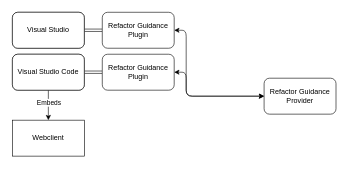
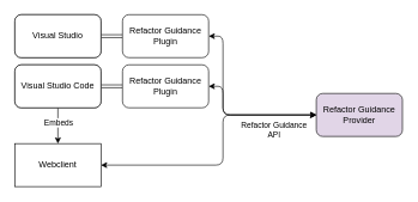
- <mxCell id="10" value="Refactor Guidance Provider" style="rounded=1;whiteSpace=wrap;html=1;" vertex="1" parent="1"><mxGeometry x="440" y="130" width="120" height="60" as="geometry" /></mxCell>
+ <mxCell id="10" value="Refactor Guidance Provider" style="rounded=1;whiteSpace=wrap;html=1;fillColor=#e1d5e7;" vertex="1" parent="1"><mxGeometry x="440" y="130" width="120" height="60" as="geometry" /></mxCell>
+ <mxCell id="11" style="edgeStyle=orthogonalEdgeStyle;html=1;entryX=0;entryY=0.5;entryDx=0;entryDy=0;startArrow=classic;startFill=1;endArrow=classic;endFill=1;" edge="1" parent="1" source="13" target="10"><mxGeometry relative="1" as="geometry"><Array as="points"><mxPoint x="310" y="230" /><mxPoint x="310" y="160" /></Array></mxGeometry></mxCell>
+ <mxCell id="12" value="Refactor Guidance &lt;br&gt;API" style="edgeLabel;html=1;align=center;verticalAlign=middle;resizable=0;points=[];" vertex="1" connectable="0" parent="11"><mxGeometry x="0.611" y="-1" relative="1" as="geometry"><mxPoint x="12" y="19" as="offset" /></mxGeometry></mxCell>
